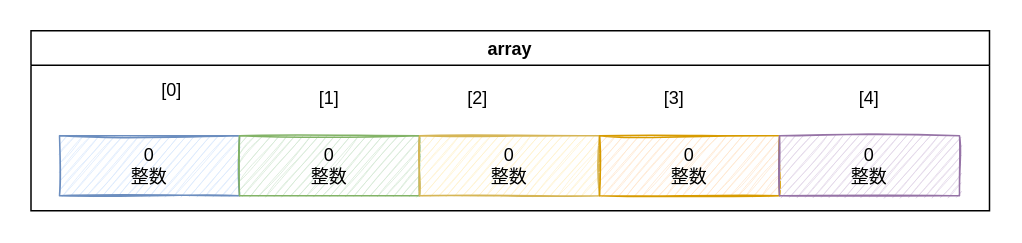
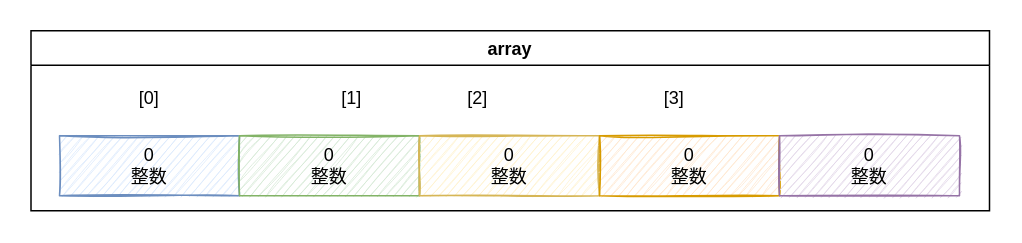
- <mxCell id="8" value="[0]" style="text;html=1;strokeColor=none;fillColor=none;align=center;verticalAlign=middle;whiteSpace=wrap;rounded=0;sketch=1;" vertex="1" parent="2"><mxGeometry x="64" y="25" width="60" height="30" as="geometry" /></mxCell>
+ <mxCell id="8" value="[0]" style="text;html=1;strokeColor=none;fillColor=none;align=center;verticalAlign=middle;whiteSpace=wrap;rounded=0;sketch=1;" vertex="1" parent="2"><mxGeometry x="49" y="30" width="60" height="30" as="geometry" /></mxCell>
- <mxCell id="9" value="[1]" style="text;html=1;strokeColor=none;fillColor=none;align=center;verticalAlign=middle;whiteSpace=wrap;rounded=0;sketch=1;" vertex="1" parent="2"><mxGeometry x="169" y="30" width="60" height="30" as="geometry" /></mxCell>
+ <mxCell id="9" value="[1]" style="text;html=1;strokeColor=none;fillColor=none;align=center;verticalAlign=middle;whiteSpace=wrap;rounded=0;sketch=1;" vertex="1" parent="2"><mxGeometry x="184" y="30" width="60" height="30" as="geometry" /></mxCell>
- <mxCell id="12" value="[4]" style="text;html=1;strokeColor=none;fillColor=none;align=center;verticalAlign=middle;whiteSpace=wrap;rounded=0;sketch=1;" vertex="1" parent="2"><mxGeometry x="529" y="30" width="60" height="30" as="geometry" /></mxCell>
